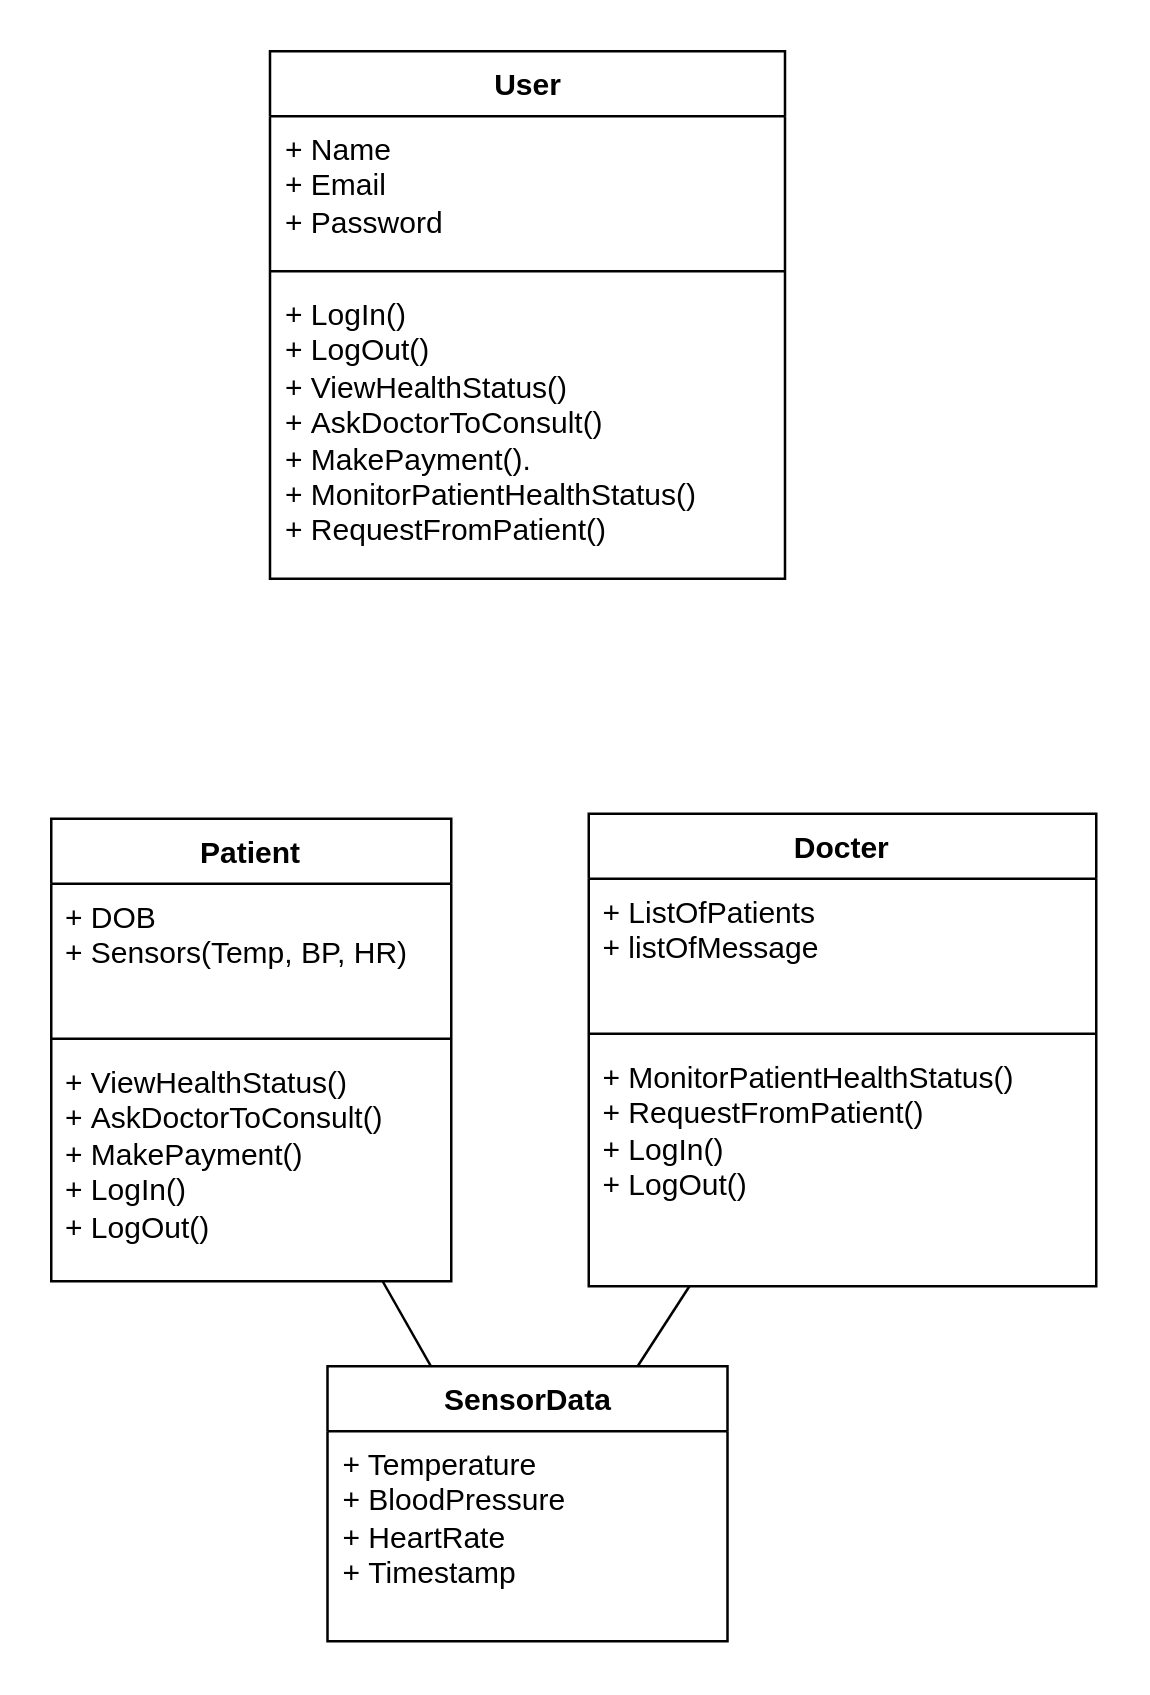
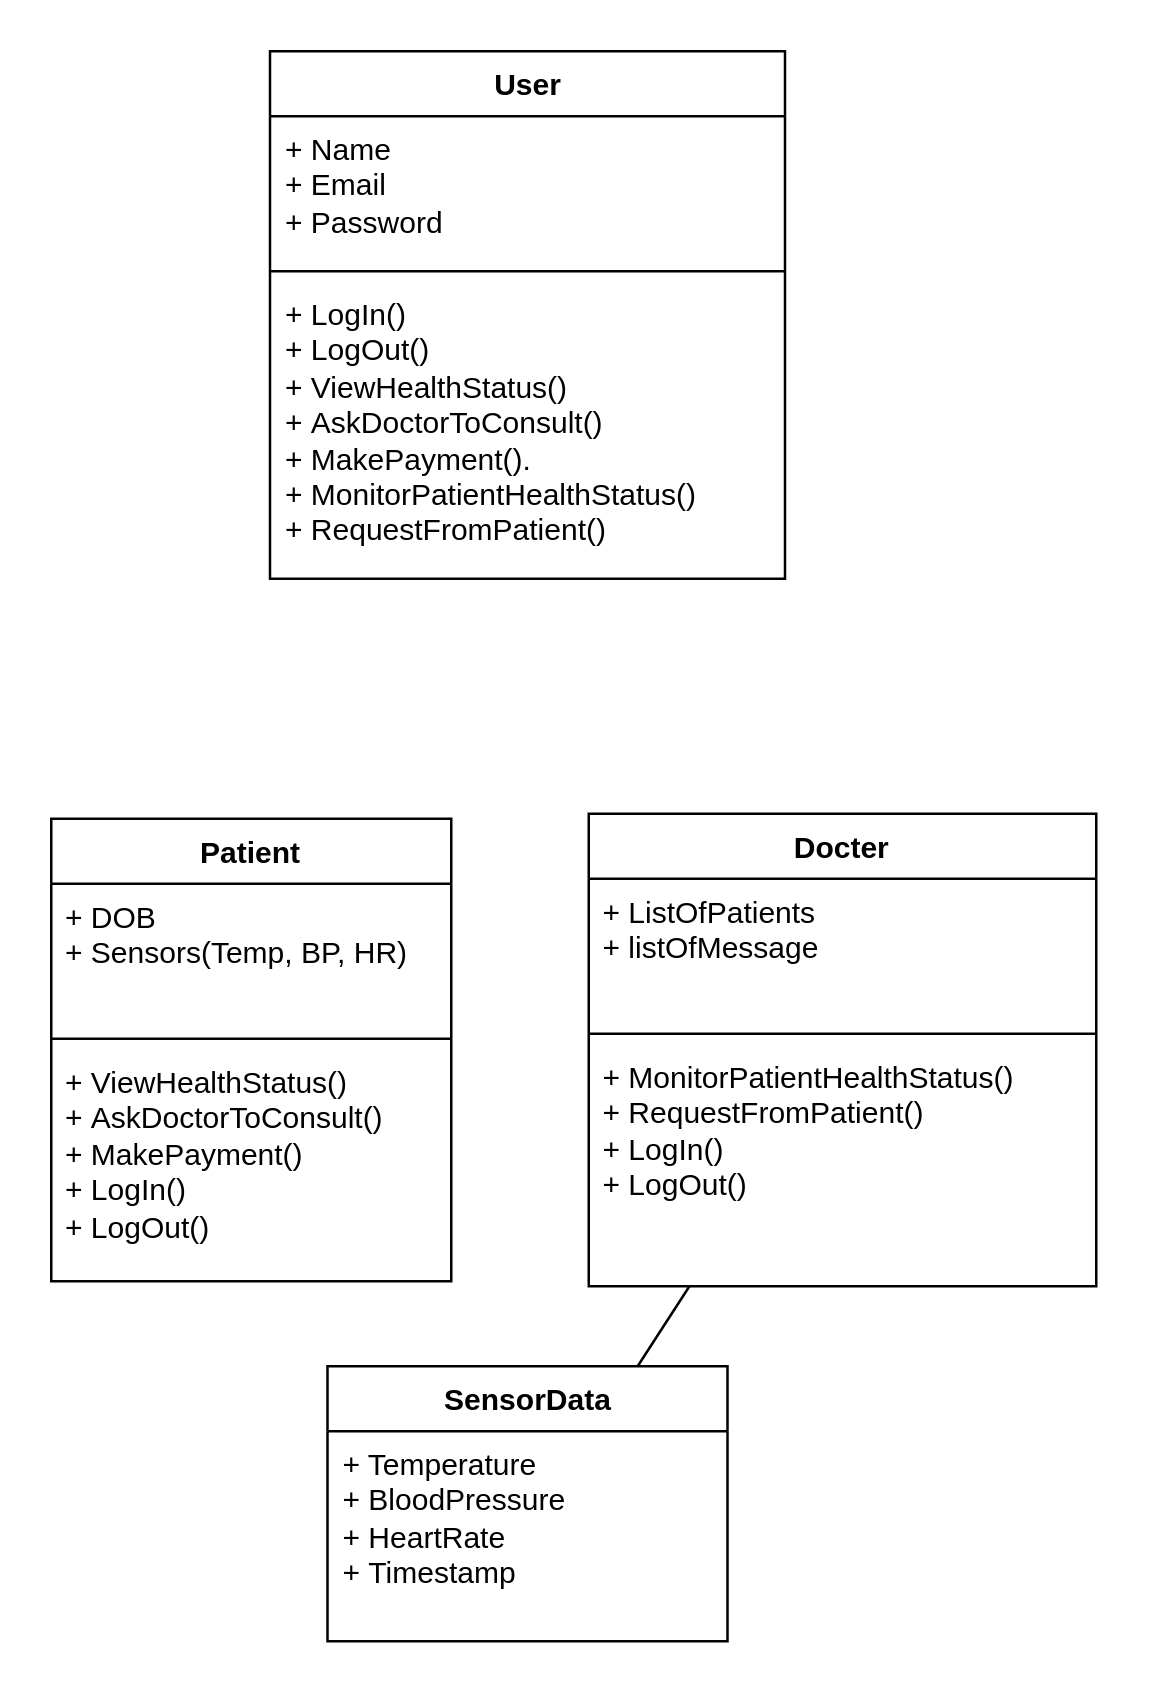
- <mxCell id="6" value="" style="edgeStyle=none;curved=1;rounded=0;orthogonalLoop=1;jettySize=auto;html=1;fontSize=12;startSize=8;endSize=8;" parent="1" source="7" target="17" edge="1"><mxGeometry relative="1" as="geometry" /></mxCell>
